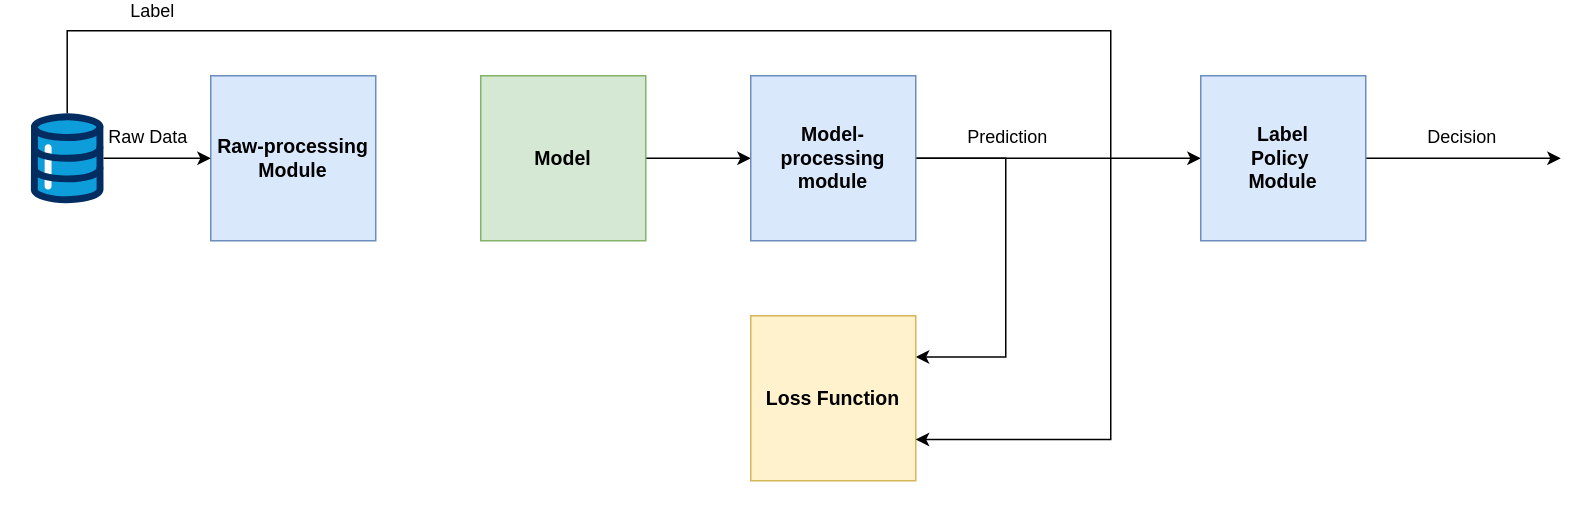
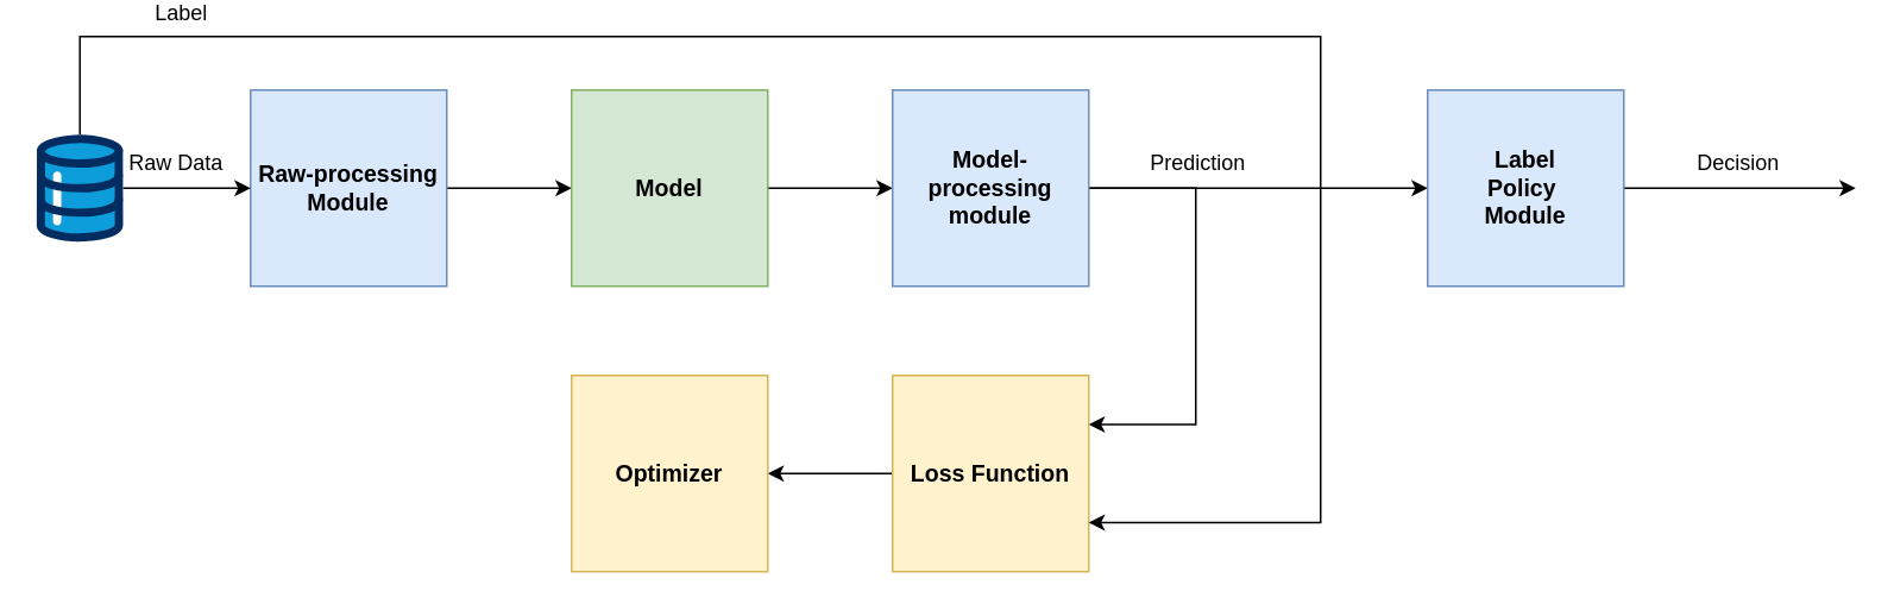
+ <mxCell id="2" value="" style="edgeStyle=orthogonalEdgeStyle;rounded=0;orthogonalLoop=1;jettySize=auto;html=1;" edge="1" parent="1" source="3" target="5"><mxGeometry relative="1" as="geometry" /></mxCell>
+ <mxCell id="12" value="&lt;span style=&quot;font-size: 13px;&quot;&gt;&lt;b&gt;Optimizer&lt;/b&gt;&lt;/span&gt;" style="rounded=0;whiteSpace=wrap;html=1;fillColor=#fff2cc;strokeColor=#d6b656;" vertex="1" parent="1"><mxGeometry x="320" y="210" width="110" height="110" as="geometry" /></mxCell>
+ <mxCell id="10" value="" style="edgeStyle=orthogonalEdgeStyle;rounded=0;orthogonalLoop=1;jettySize=auto;html=1;" edge="1" parent="1" source="11" target="12"><mxGeometry relative="1" as="geometry" /></mxCell>
